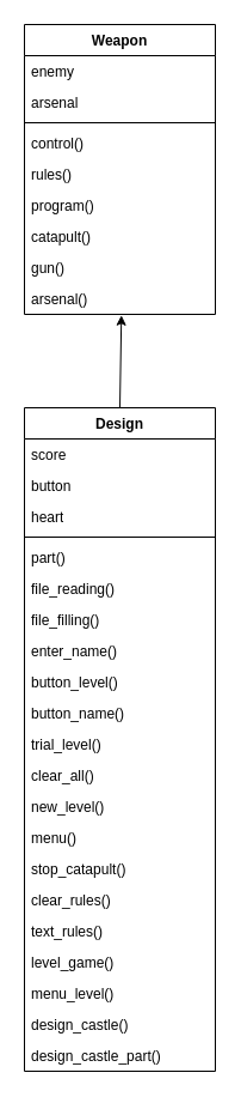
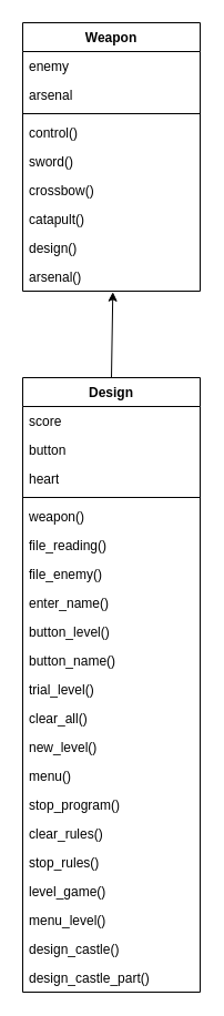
- <mxCell id="7" value="rules()" style="text;strokeColor=none;fillColor=none;align=left;verticalAlign=top;spacingLeft=4;spacingRight=4;overflow=hidden;rotatable=0;points=[[0,0.5],[1,0.5]];portConstraint=eastwest;whiteSpace=wrap;html=1;" vertex="1" parent="2"><mxGeometry y="112" width="160" height="26" as="geometry" /></mxCell>
+ <mxCell id="7" value="sword()" style="text;strokeColor=none;fillColor=none;align=left;verticalAlign=top;spacingLeft=4;spacingRight=4;overflow=hidden;rotatable=0;points=[[0,0.5],[1,0.5]];portConstraint=eastwest;whiteSpace=wrap;html=1;" vertex="1" parent="2"><mxGeometry y="112" width="160" height="26" as="geometry" /></mxCell>
- <mxCell id="8" value="program()" style="text;strokeColor=none;fillColor=none;align=left;verticalAlign=top;spacingLeft=4;spacingRight=4;overflow=hidden;rotatable=0;points=[[0,0.5],[1,0.5]];portConstraint=eastwest;whiteSpace=wrap;html=1;" vertex="1" parent="2"><mxGeometry y="138" width="160" height="26" as="geometry" /></mxCell>
+ <mxCell id="8" value="crossbow()" style="text;strokeColor=none;fillColor=none;align=left;verticalAlign=top;spacingLeft=4;spacingRight=4;overflow=hidden;rotatable=0;points=[[0,0.5],[1,0.5]];portConstraint=eastwest;whiteSpace=wrap;html=1;" vertex="1" parent="2"><mxGeometry y="138" width="160" height="26" as="geometry" /></mxCell>
- <mxCell id="10" value="gun()" style="text;strokeColor=none;fillColor=none;align=left;verticalAlign=top;spacingLeft=4;spacingRight=4;overflow=hidden;rotatable=0;points=[[0,0.5],[1,0.5]];portConstraint=eastwest;whiteSpace=wrap;html=1;" vertex="1" parent="2"><mxGeometry y="190" width="160" height="26" as="geometry" /></mxCell>
+ <mxCell id="10" value="design()" style="text;strokeColor=none;fillColor=none;align=left;verticalAlign=top;spacingLeft=4;spacingRight=4;overflow=hidden;rotatable=0;points=[[0,0.5],[1,0.5]];portConstraint=eastwest;whiteSpace=wrap;html=1;" vertex="1" parent="2"><mxGeometry y="190" width="160" height="26" as="geometry" /></mxCell>
- <mxCell id="17" value="part()" style="text;strokeColor=none;fillColor=none;align=left;verticalAlign=top;spacingLeft=4;spacingRight=4;overflow=hidden;rotatable=0;points=[[0,0.5],[1,0.5]];portConstraint=eastwest;whiteSpace=wrap;html=1;" vertex="1" parent="12"><mxGeometry y="112" width="160" height="26" as="geometry" /></mxCell>
+ <mxCell id="17" value="weapon()" style="text;strokeColor=none;fillColor=none;align=left;verticalAlign=top;spacingLeft=4;spacingRight=4;overflow=hidden;rotatable=0;points=[[0,0.5],[1,0.5]];portConstraint=eastwest;whiteSpace=wrap;html=1;" vertex="1" parent="12"><mxGeometry y="112" width="160" height="26" as="geometry" /></mxCell>
- <mxCell id="19" value="file_filling()" style="text;strokeColor=none;fillColor=none;align=left;verticalAlign=top;spacingLeft=4;spacingRight=4;overflow=hidden;rotatable=0;points=[[0,0.5],[1,0.5]];portConstraint=eastwest;whiteSpace=wrap;html=1;" vertex="1" parent="12"><mxGeometry y="164" width="160" height="26" as="geometry" /></mxCell>
+ <mxCell id="19" value="file_enemy()" style="text;strokeColor=none;fillColor=none;align=left;verticalAlign=top;spacingLeft=4;spacingRight=4;overflow=hidden;rotatable=0;points=[[0,0.5],[1,0.5]];portConstraint=eastwest;whiteSpace=wrap;html=1;" vertex="1" parent="12"><mxGeometry y="164" width="160" height="26" as="geometry" /></mxCell>
- <mxCell id="27" value="stop_catapult()" style="text;strokeColor=none;fillColor=none;align=left;verticalAlign=top;spacingLeft=4;spacingRight=4;overflow=hidden;rotatable=0;points=[[0,0.5],[1,0.5]];portConstraint=eastwest;whiteSpace=wrap;html=1;" vertex="1" parent="12"><mxGeometry y="372" width="160" height="26" as="geometry" /></mxCell>
+ <mxCell id="27" value="stop_program()" style="text;strokeColor=none;fillColor=none;align=left;verticalAlign=top;spacingLeft=4;spacingRight=4;overflow=hidden;rotatable=0;points=[[0,0.5],[1,0.5]];portConstraint=eastwest;whiteSpace=wrap;html=1;" vertex="1" parent="12"><mxGeometry y="372" width="160" height="26" as="geometry" /></mxCell>
- <mxCell id="29" value="text_rules()" style="text;strokeColor=none;fillColor=none;align=left;verticalAlign=top;spacingLeft=4;spacingRight=4;overflow=hidden;rotatable=0;points=[[0,0.5],[1,0.5]];portConstraint=eastwest;whiteSpace=wrap;html=1;" vertex="1" parent="12"><mxGeometry y="424" width="160" height="26" as="geometry" /></mxCell>
+ <mxCell id="29" value="stop_rules()" style="text;strokeColor=none;fillColor=none;align=left;verticalAlign=top;spacingLeft=4;spacingRight=4;overflow=hidden;rotatable=0;points=[[0,0.5],[1,0.5]];portConstraint=eastwest;whiteSpace=wrap;html=1;" vertex="1" parent="12"><mxGeometry y="424" width="160" height="26" as="geometry" /></mxCell>
